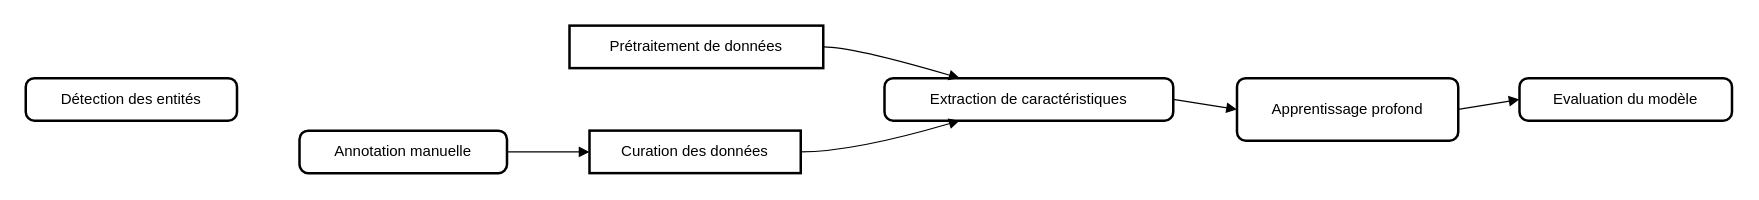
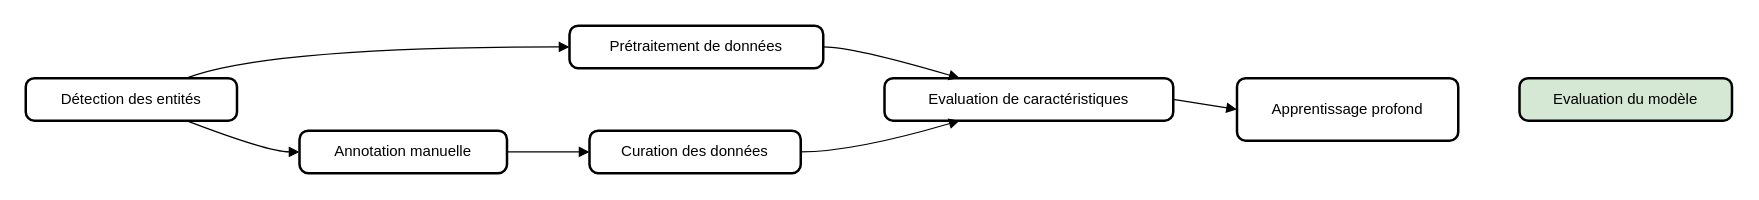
- <mxCell id="3" value="Prétraitement de données" style="absoluteArcSize=1;arcSize=14;whiteSpace=wrap;strokeWidth=2;rounded=0;" vertex="1" parent="1"><mxGeometry x="455" width="203" height="34" as="geometry" y="20" /></mxCell>
+ <mxCell id="3" value="Prétraitement de données" style="rounded=1;absoluteArcSize=1;arcSize=14;whiteSpace=wrap;strokeWidth=2;" vertex="1" parent="1"><mxGeometry x="455" width="203" height="34" as="geometry" y="20" /></mxCell>
+ <mxCell id="9" value="" style="curved=1;startArrow=none;endArrow=block;exitX=0.76;exitY=0;entryX=0;entryY=0.5;" edge="1" parent="1" source="2" target="3"><mxGeometry relative="1" as="geometry"><Array as="points"><mxPoint x="214" y="37" /></Array></mxGeometry></mxCell>
- <mxCell id="4" value="Extraction de caractéristiques" style="rounded=1;absoluteArcSize=1;arcSize=14;whiteSpace=wrap;strokeWidth=2;" vertex="1" parent="1"><mxGeometry x="707" y="62" width="231" height="34" as="geometry" /></mxCell>
+ <mxCell id="4" value="Evaluation de caractéristiques" style="rounded=1;absoluteArcSize=1;arcSize=14;whiteSpace=wrap;strokeWidth=2;" vertex="1" parent="1"><mxGeometry x="707" y="62" width="231" height="34" as="geometry" /></mxCell>
- <mxCell id="6" value="Evaluation du modèle" style="rounded=1;absoluteArcSize=1;arcSize=14;whiteSpace=wrap;strokeWidth=2;" vertex="1" parent="1"><mxGeometry x="1215" y="62" width="170" height="34" as="geometry" /></mxCell>
+ <mxCell id="6" value="Evaluation du modèle" style="rounded=1;absoluteArcSize=1;arcSize=14;whiteSpace=wrap;strokeWidth=2;fillColor=#d5e8d4;" vertex="1" parent="1"><mxGeometry x="1215" y="62" width="170" height="34" as="geometry" /></mxCell>
- <mxCell id="12" value="" style="curved=1;startArrow=none;endArrow=block;exitX=1;exitY=0.5;entryX=0;entryY=0.5;" edge="1" parent="1" source="5" target="6"><mxGeometry relative="1" as="geometry"><Array as="points" /></mxGeometry></mxCell>
+ <mxCell id="13" value="" style="curved=1;startArrow=none;endArrow=block;exitX=0.76;exitY=1;entryX=0;entryY=0.5;" edge="1" parent="1" source="2" target="7"><mxGeometry relative="1" as="geometry"><Array as="points"><mxPoint x="214" y="121" /></Array></mxGeometry></mxCell>
- <mxCell id="8" value="Curation des données" style="absoluteArcSize=1;arcSize=14;whiteSpace=wrap;strokeWidth=2;rounded=0;" vertex="1" parent="1"><mxGeometry x="471" y="104" width="169" height="34" as="geometry" /></mxCell>
+ <mxCell id="8" value="Curation des données" style="rounded=1;absoluteArcSize=1;arcSize=14;whiteSpace=wrap;strokeWidth=2;" vertex="1" parent="1"><mxGeometry x="471" y="104" width="169" height="34" as="geometry" /></mxCell>
